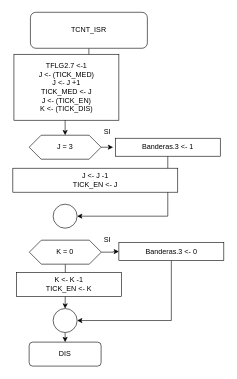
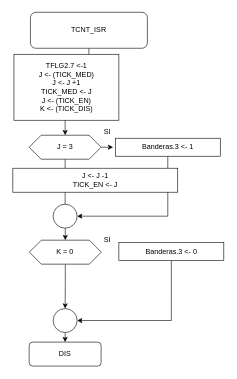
+ <mxCell id="6" style="edgeStyle=orthogonalEdgeStyle;rounded=0;orthogonalLoop=1;jettySize=auto;html=1;exitX=0.5;exitY=1;exitDx=0;exitDy=0;entryX=0.5;entryY=0;entryDx=0;entryDy=0;" parent="1" source="7" target="15" edge="1"><mxGeometry relative="1" as="geometry" /></mxCell>
- <mxCell id="13" style="edgeStyle=orthogonalEdgeStyle;rounded=0;orthogonalLoop=1;jettySize=auto;html=1;exitX=1;exitY=0.5;exitDx=0;exitDy=0;" parent="1" source="15" target="18" edge="1"><mxGeometry relative="1" as="geometry" /></mxCell>
- <mxCell id="19" value="&lt;div&gt;K &amp;lt;- K -1&lt;/div&gt;&lt;div&gt;TICK_EN &amp;lt;- K&lt;br&gt;&lt;/div&gt;" style="rounded=0;whiteSpace=wrap;html=1;" parent="1" vertex="1"><mxGeometry x="26.75" y="454" width="175" height="40" as="geometry" /></mxCell>
